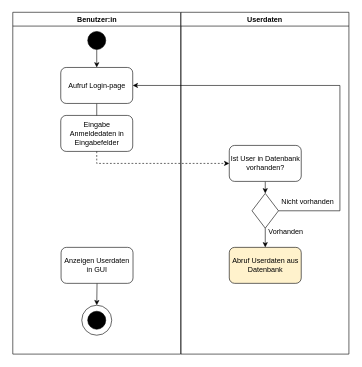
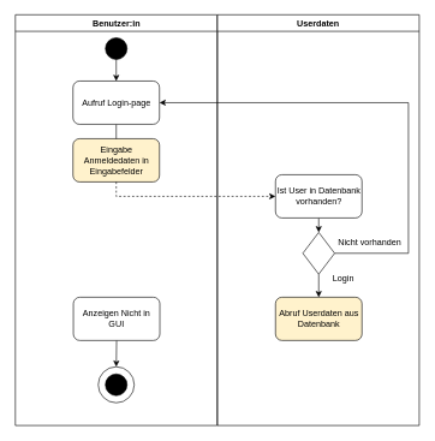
- <mxCell id="5" value="Eingabe Anmeldedaten in Eingabefelder" style="rounded=1;whiteSpace=wrap;html=1;" vertex="1" parent="2"><mxGeometry x="80" y="172" width="120" height="60" as="geometry" /></mxCell>
+ <mxCell id="5" value="Eingabe Anmeldedaten in Eingabefelder" style="rounded=1;whiteSpace=wrap;html=1;fillColor=#fff2cc;" vertex="1" parent="2"><mxGeometry x="80" y="172" width="120" height="60" as="geometry" /></mxCell>
- <mxCell id="19" value="Vorhanden" style="text;html=1;whiteSpace=wrap;strokeColor=none;fillColor=none;align=center;verticalAlign=middle;rounded=0;" vertex="1" parent="12"><mxGeometry x="145" y="352" width="60" height="30" as="geometry" /></mxCell>
+ <mxCell id="19" value="Login" style="text;html=1;whiteSpace=wrap;strokeColor=none;fillColor=none;align=center;verticalAlign=middle;rounded=0;" vertex="1" parent="12"><mxGeometry x="145" y="352" width="60" height="30" as="geometry" /></mxCell>
- <mxCell id="9" value="Anzeigen Userdaten in GUI" style="rounded=1;whiteSpace=wrap;html=1;" vertex="1" parent="2"><mxGeometry x="80.5" y="392" width="120" height="60" as="geometry" /></mxCell>
+ <mxCell id="9" value="Anzeigen Nicht in GUI" style="rounded=1;whiteSpace=wrap;html=1;" vertex="1" parent="2"><mxGeometry x="80.5" y="392" width="120" height="60" as="geometry" /></mxCell>
